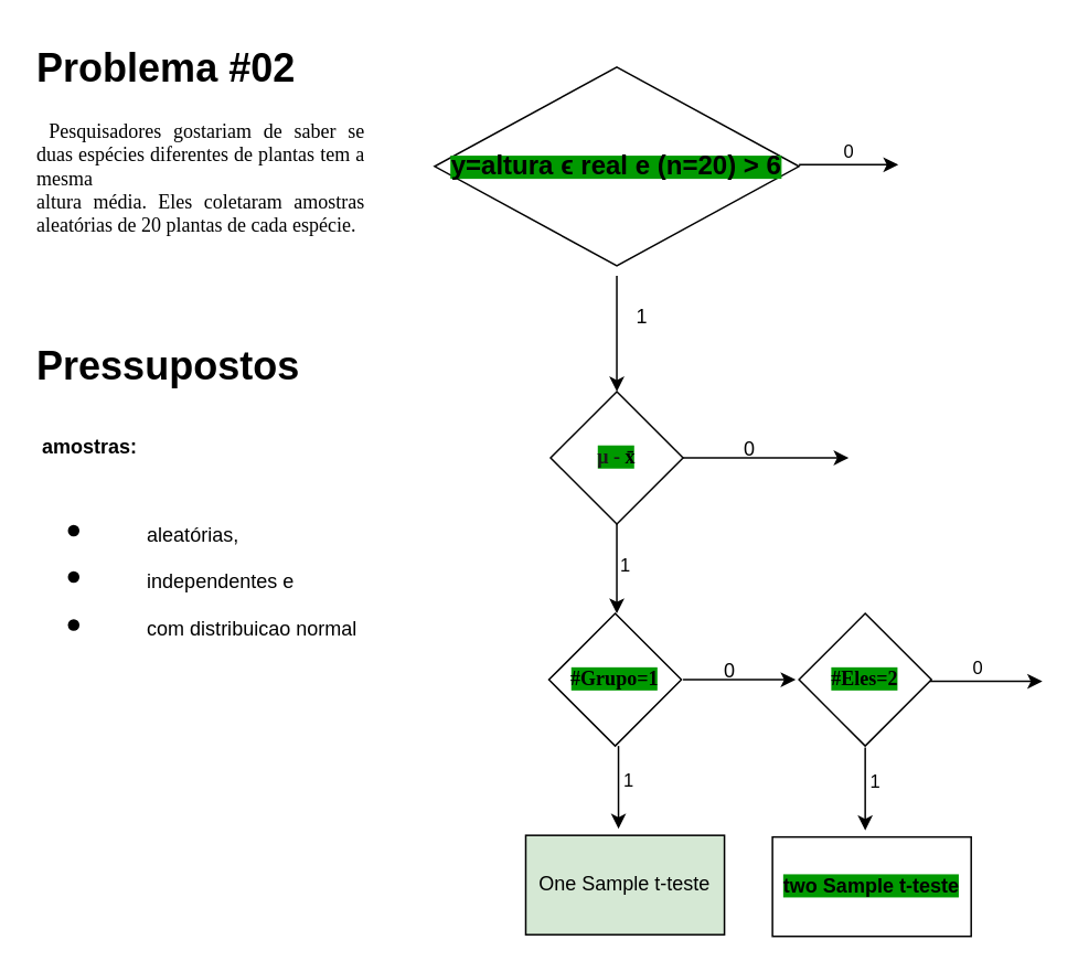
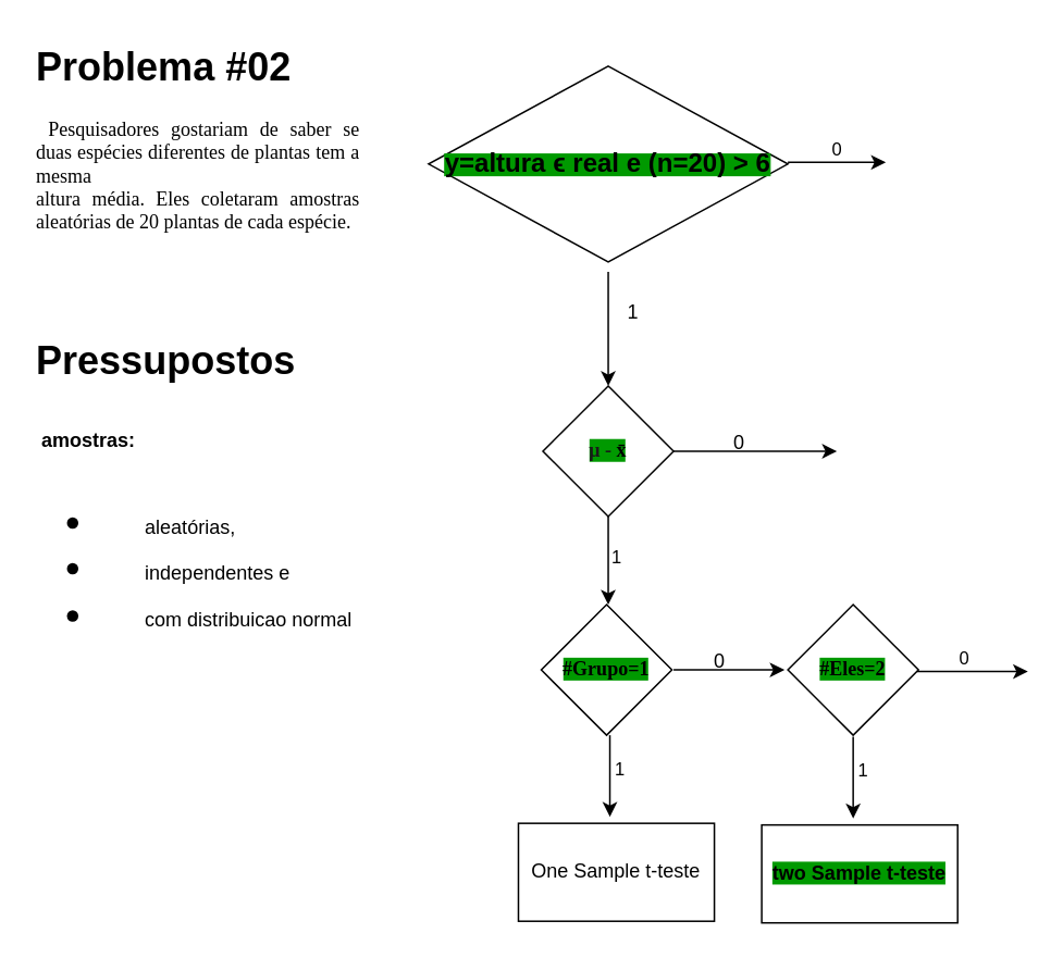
- <mxCell id="19" value="One Sample t-teste" style="rounded=0;whiteSpace=wrap;html=1;fillColor=#d5e8d4;" vertex="1" parent="1"><mxGeometry x="317" y="504" width="120" height="60" as="geometry" /></mxCell>
+ <mxCell id="19" value="One Sample t-teste" style="rounded=0;whiteSpace=wrap;html=1;" vertex="1" parent="1"><mxGeometry x="317" y="504" width="120" height="60" as="geometry" /></mxCell>
